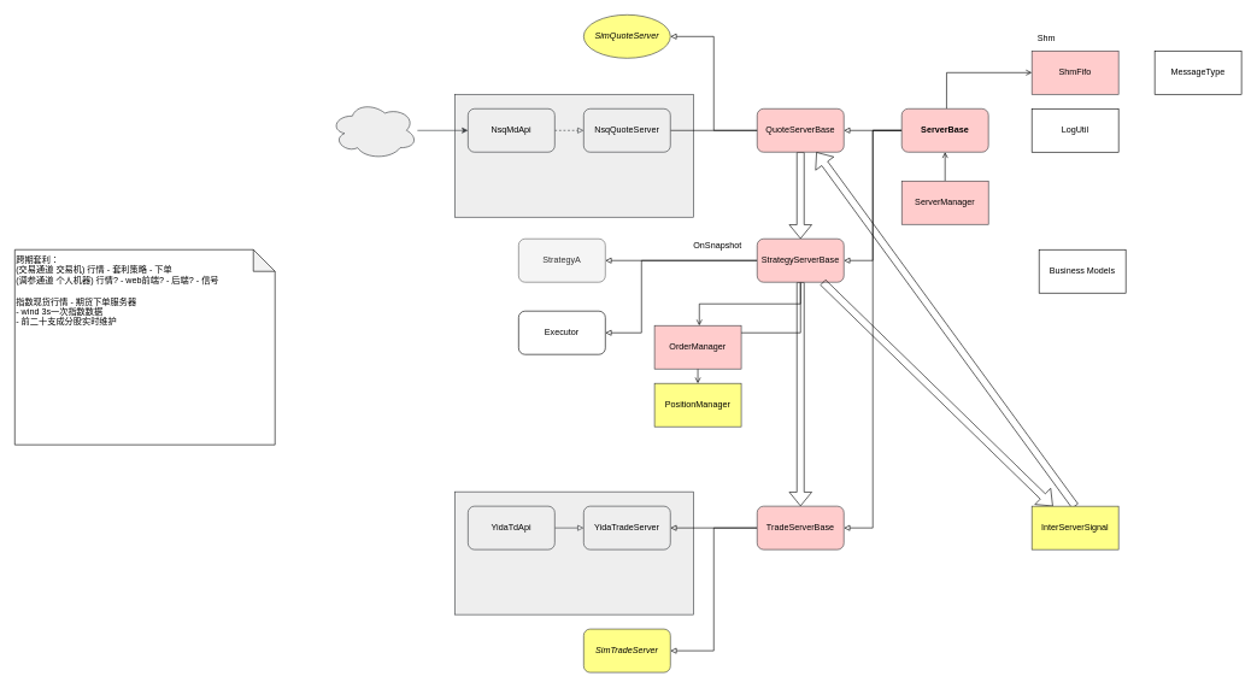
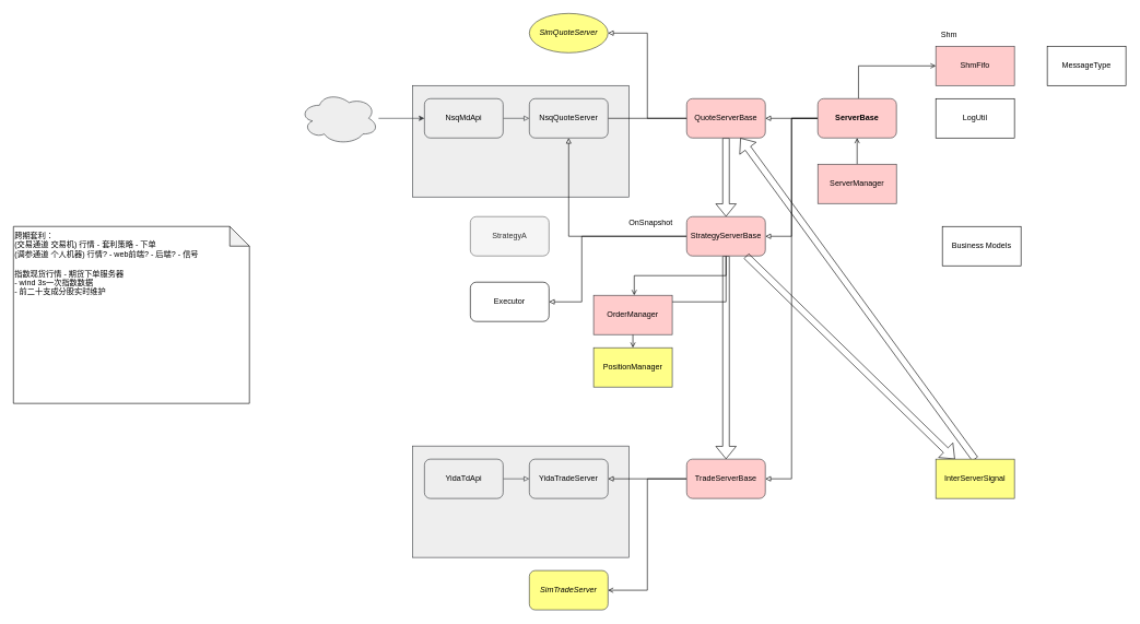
- <mxCell id="5" value="" style="edgeStyle=orthogonalEdgeStyle;rounded=0;orthogonalLoop=1;jettySize=auto;html=1;endArrow=block;endFill=0;fillColor=#eeeeee;strokeColor=#36393d;dashed=1;" edge="1" parent="1" source="6" target="15"><mxGeometry relative="1" as="geometry" /></mxCell>
+ <mxCell id="5" value="" style="edgeStyle=orthogonalEdgeStyle;rounded=0;orthogonalLoop=1;jettySize=auto;html=1;endArrow=block;endFill=0;fillColor=#eeeeee;strokeColor=#36393d;" edge="1" parent="1" source="6" target="15"><mxGeometry relative="1" as="geometry" /></mxCell>
- <mxCell id="16" value="" style="edgeStyle=orthogonalEdgeStyle;rounded=0;orthogonalLoop=1;jettySize=auto;html=1;endArrow=block;endFill=0;" edge="1" parent="1" source="21" target="23"><mxGeometry relative="1" as="geometry" /></mxCell>
+ <mxCell id="16" value="" style="edgeStyle=orthogonalEdgeStyle;rounded=0;orthogonalLoop=1;jettySize=auto;html=1;endArrow=block;endFill=0;" edge="1" parent="1" source="21" target="15"><mxGeometry relative="1" as="geometry" /></mxCell>
- <mxCell id="26" style="edgeStyle=orthogonalEdgeStyle;rounded=0;orthogonalLoop=1;jettySize=auto;html=1;endArrow=block;endFill=0;" edge="1" parent="1" source="28" target="38"><mxGeometry relative="1" as="geometry"><Array as="points"><mxPoint x="987" y="730" /><mxPoint x="987" y="900" /></Array></mxGeometry></mxCell>
+ <mxCell id="26" style="edgeStyle=orthogonalEdgeStyle;rounded=0;orthogonalLoop=1;jettySize=auto;html=1;endArrow=open;endFill=0;" edge="1" parent="1" source="28" target="38"><mxGeometry relative="1" as="geometry"><Array as="points"><mxPoint x="987" y="730" /><mxPoint x="987" y="900" /></Array></mxGeometry></mxCell>
